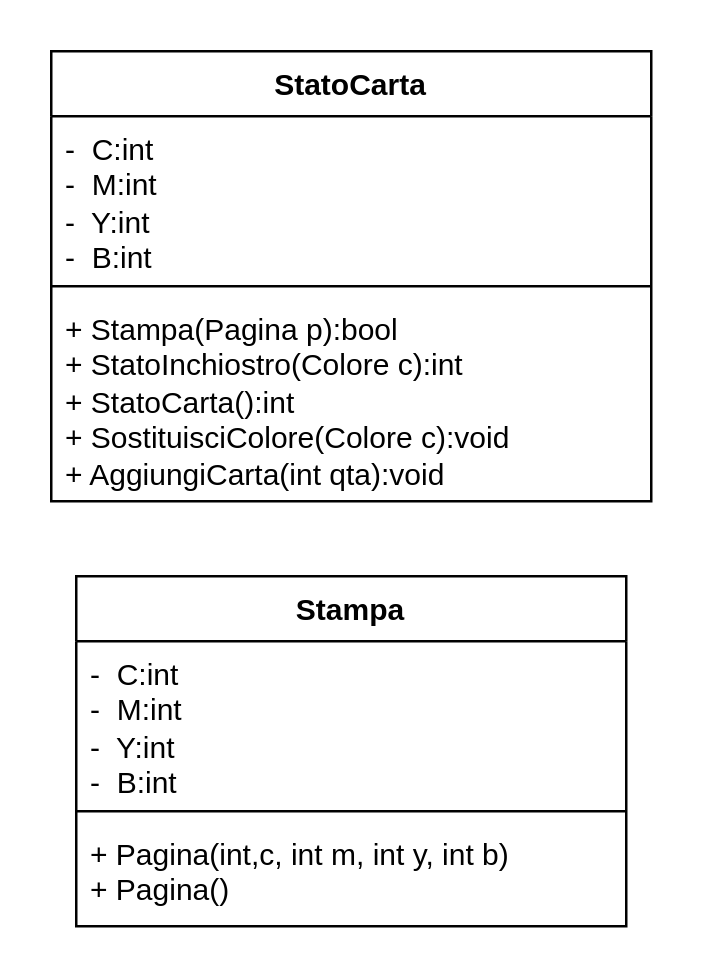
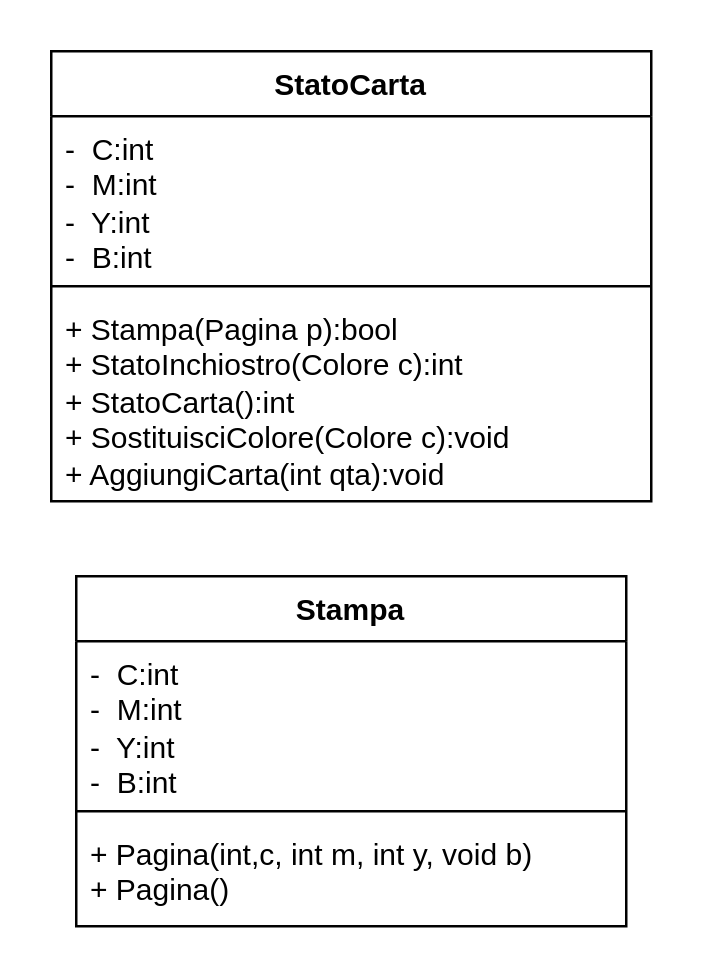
- <mxCell id="9" value="+ Pagina(int,c, int m, int y, int b)&lt;br&gt;+ Pagina()" style="text;strokeColor=none;fillColor=none;align=left;verticalAlign=top;spacingLeft=4;spacingRight=4;overflow=hidden;rotatable=0;points=[[0,0.5],[1,0.5]];portConstraint=eastwest;whiteSpace=wrap;html=1;" vertex="1" parent="6"><mxGeometry y="98" width="220" height="42" as="geometry" /></mxCell>
+ <mxCell id="9" value="+ Pagina(int,c, int m, int y, void b)&lt;br&gt;+ Pagina()" style="text;strokeColor=none;fillColor=none;align=left;verticalAlign=top;spacingLeft=4;spacingRight=4;overflow=hidden;rotatable=0;points=[[0,0.5],[1,0.5]];portConstraint=eastwest;whiteSpace=wrap;html=1;" vertex="1" parent="6"><mxGeometry y="98" width="220" height="42" as="geometry" /></mxCell>
